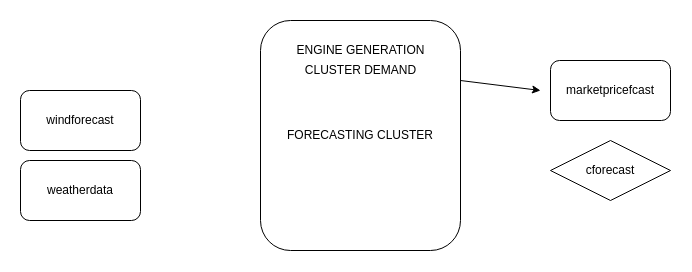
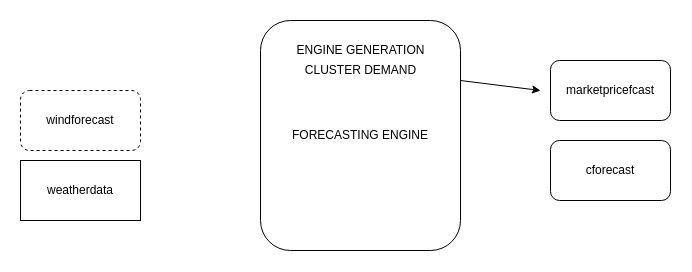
- <mxCell id="7" value="windforecast" style="rounded=1;whiteSpace=wrap;html=1;" parent="1" vertex="1"><mxGeometry x="20" y="90" width="120" height="60" as="geometry" /></mxCell>
+ <mxCell id="7" value="windforecast" style="rounded=1;whiteSpace=wrap;html=1;dashed=1;" parent="1" vertex="1"><mxGeometry x="20" y="90" width="120" height="60" as="geometry" /></mxCell>
- <mxCell id="3" value="FORECASTING CLUSTER" style="rounded=1;whiteSpace=wrap;html=1;direction=south;" parent="2" vertex="1"><mxGeometry width="200" height="230" as="geometry" /></mxCell>
+ <mxCell id="3" value="FORECASTING ENGINE" style="rounded=1;whiteSpace=wrap;html=1;direction=south;" parent="2" vertex="1"><mxGeometry width="200" height="230" as="geometry" /></mxCell>
- <mxCell id="9" value="cforecast" style="rhombus;whiteSpace=wrap;html=1;" parent="1" vertex="1"><mxGeometry x="550" y="140" width="120" height="60" as="geometry" /></mxCell>
+ <mxCell id="9" value="cforecast" style="rounded=1;whiteSpace=wrap;html=1;" parent="1" vertex="1"><mxGeometry x="550" y="140" width="120" height="60" as="geometry" /></mxCell>
- <mxCell id="6" value="weatherdata" style="rounded=1;whiteSpace=wrap;html=1;" parent="1" vertex="1"><mxGeometry x="20" y="160" width="120" height="60" as="geometry" /></mxCell>
+ <mxCell id="6" value="weatherdata" style="whiteSpace=wrap;html=1;rounded=0;" parent="1" vertex="1"><mxGeometry x="20" y="160" width="120" height="60" as="geometry" /></mxCell>
